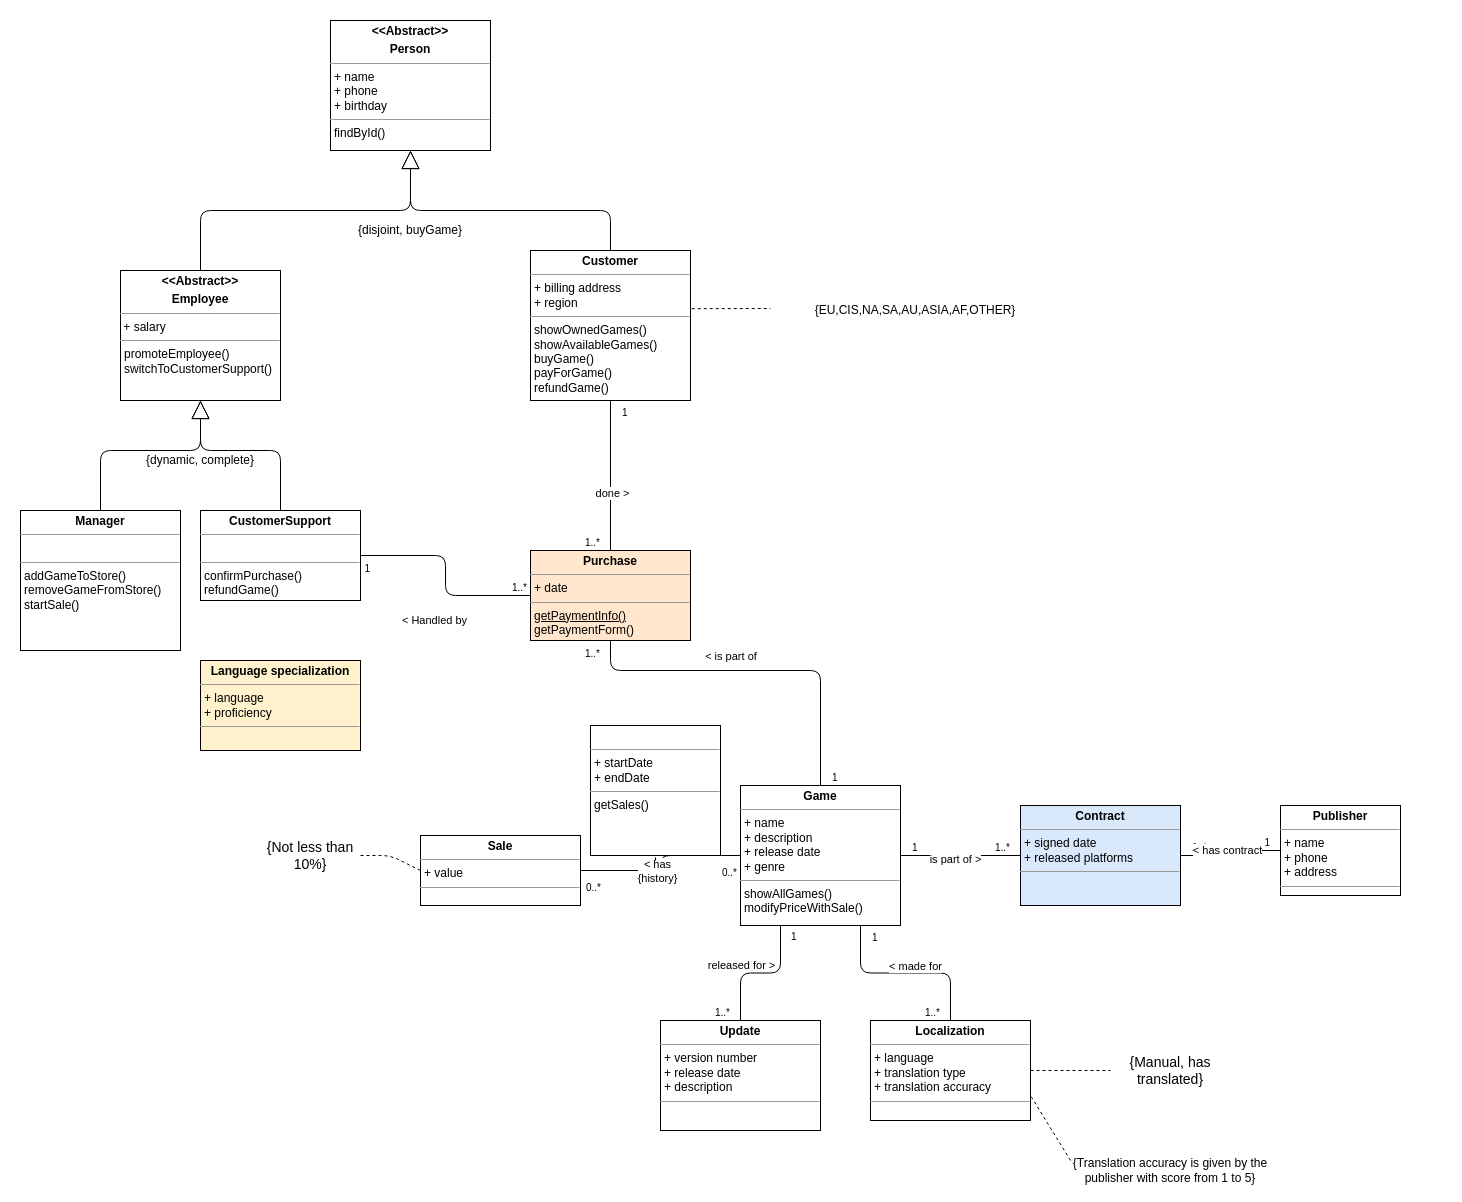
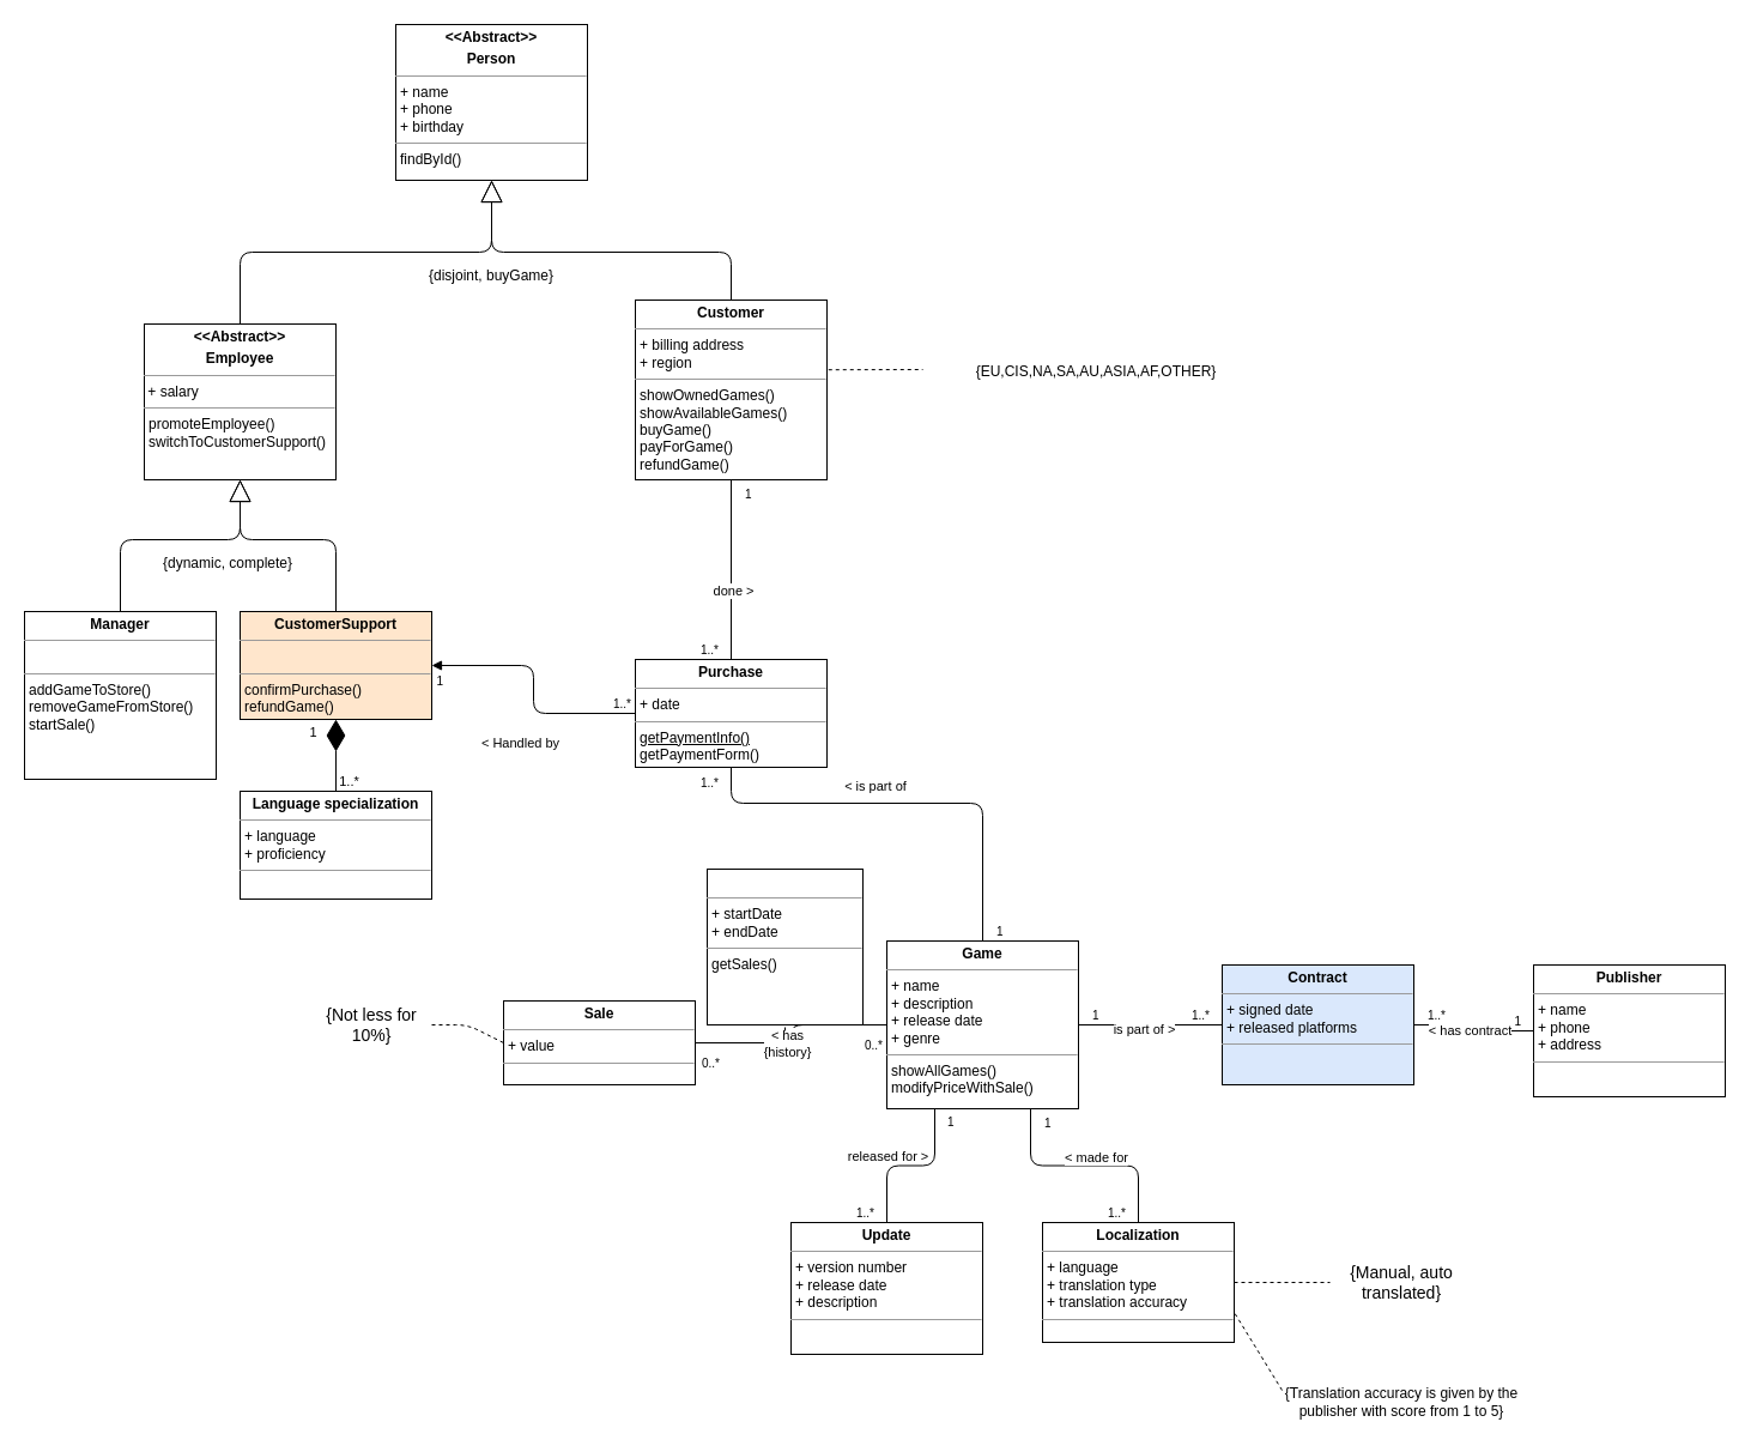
- <mxCell id="60" value="{dynamic, complete}" style="text;html=1;strokeColor=none;fillColor=none;align=center;verticalAlign=middle;whiteSpace=wrap;rounded=0;" parent="1" vertex="1"><mxGeometry x="135" y="450" width="130" height="20" as="geometry" /></mxCell>
+ <mxCell id="60" value="{dynamic, complete}" style="text;html=1;strokeColor=none;fillColor=none;align=center;verticalAlign=middle;whiteSpace=wrap;rounded=0;" parent="1" vertex="1"><mxGeometry x="125" y="460" width="130" height="20" as="geometry" /></mxCell>
- <mxCell id="4" value="&lt;p style=&quot;margin: 0px ; margin-top: 4px ; text-align: center&quot;&gt;&lt;b&gt;CustomerSupport&lt;/b&gt;&lt;/p&gt;&lt;hr size=&quot;1&quot;&gt;&lt;p style=&quot;margin: 0px ; margin-left: 4px&quot;&gt;&lt;br&gt;&lt;/p&gt;&lt;hr size=&quot;1&quot;&gt;&lt;p style=&quot;margin: 0px ; margin-left: 4px&quot;&gt;confirmPurchase()&lt;/p&gt;&lt;p style=&quot;margin: 0px ; margin-left: 4px&quot;&gt;refundGame()&lt;/p&gt;" style="verticalAlign=top;align=left;overflow=fill;fontSize=12;fontFamily=Helvetica;html=1;" parent="1" vertex="1"><mxGeometry x="200" y="510" width="160" height="90" as="geometry" /></mxCell>
+ <mxCell id="4" value="&lt;p style=&quot;margin: 0px ; margin-top: 4px ; text-align: center&quot;&gt;&lt;b&gt;CustomerSupport&lt;/b&gt;&lt;/p&gt;&lt;hr size=&quot;1&quot;&gt;&lt;p style=&quot;margin: 0px ; margin-left: 4px&quot;&gt;&lt;br&gt;&lt;/p&gt;&lt;hr size=&quot;1&quot;&gt;&lt;p style=&quot;margin: 0px ; margin-left: 4px&quot;&gt;confirmPurchase()&lt;/p&gt;&lt;p style=&quot;margin: 0px ; margin-left: 4px&quot;&gt;refundGame()&lt;/p&gt;" style="verticalAlign=top;align=left;overflow=fill;fontSize=12;fontFamily=Helvetica;html=1;fillColor=#ffe6cc;" parent="1" vertex="1"><mxGeometry x="200" y="510" width="160" height="90" as="geometry" /></mxCell>
- <mxCell id="45" value="" style="endArrow=none;html=1;edgeStyle=orthogonalEdgeStyle;exitX=0;exitY=0.5;exitDx=0;exitDy=0;entryX=1;entryY=0.5;entryDx=0;entryDy=0;" parent="1" source="13" target="4" edge="1"><mxGeometry relative="1" as="geometry"><mxPoint x="680" y="640" as="sourcePoint" /><mxPoint x="430" y="510" as="targetPoint" /></mxGeometry></mxCell>
+ <mxCell id="45" value="" style="endArrow=block;html=1;edgeStyle=orthogonalEdgeStyle;exitX=0;exitY=0.5;exitDx=0;exitDy=0;entryX=1;entryY=0.5;entryDx=0;entryDy=0;" parent="1" source="13" target="4" edge="1"><mxGeometry relative="1" as="geometry"><mxPoint x="680" y="640" as="sourcePoint" /><mxPoint x="430" y="510" as="targetPoint" /></mxGeometry></mxCell>
- <mxCell id="13" value="&lt;p style=&quot;margin: 0px ; margin-top: 4px ; text-align: center&quot;&gt;&lt;b&gt;Purchase&lt;/b&gt;&lt;/p&gt;&lt;hr size=&quot;1&quot;&gt;&lt;p style=&quot;margin: 0px ; margin-left: 4px&quot;&gt;+ date&lt;/p&gt;&lt;hr size=&quot;1&quot;&gt;&lt;p style=&quot;margin: 0px 0px 0px 4px&quot;&gt;&lt;u&gt;getPaymentInfo()&lt;/u&gt;&lt;/p&gt;&lt;p style=&quot;margin: 0px 0px 0px 4px&quot;&gt;getPaymentForm()&lt;/p&gt;" style="verticalAlign=top;align=left;overflow=fill;fontSize=12;fontFamily=Helvetica;html=1;fillColor=#ffe6cc;" parent="1" vertex="1"><mxGeometry x="530" y="550" width="160" height="90" as="geometry" /></mxCell>
+ <mxCell id="13" value="&lt;p style=&quot;margin: 0px ; margin-top: 4px ; text-align: center&quot;&gt;&lt;b&gt;Purchase&lt;/b&gt;&lt;/p&gt;&lt;hr size=&quot;1&quot;&gt;&lt;p style=&quot;margin: 0px ; margin-left: 4px&quot;&gt;+ date&lt;/p&gt;&lt;hr size=&quot;1&quot;&gt;&lt;p style=&quot;margin: 0px 0px 0px 4px&quot;&gt;&lt;u&gt;getPaymentInfo()&lt;/u&gt;&lt;/p&gt;&lt;p style=&quot;margin: 0px 0px 0px 4px&quot;&gt;getPaymentForm()&lt;/p&gt;" style="verticalAlign=top;align=left;overflow=fill;fontSize=12;fontFamily=Helvetica;html=1;" parent="1" vertex="1"><mxGeometry x="530" y="550" width="160" height="90" as="geometry" /></mxCell>
+ <mxCell id="32" value="" style="endArrow=diamondThin;endFill=1;endSize=24;html=1;exitX=0.5;exitY=0;exitDx=0;exitDy=0;entryX=0.5;entryY=1;entryDx=0;entryDy=0;" parent="1" source="5" target="4" edge="1"><mxGeometry width="160" relative="1" as="geometry"><mxPoint x="740" y="870" as="sourcePoint" /><mxPoint x="740" y="750" as="targetPoint" /></mxGeometry></mxCell>
+ <mxCell id="33" value="1" style="edgeLabel;html=1;align=center;verticalAlign=middle;resizable=0;points=[];" parent="32" vertex="1" connectable="0"><mxGeometry x="0.355" relative="1" as="geometry"><mxPoint x="-20" y="-8.86" as="offset" /></mxGeometry></mxCell>
+ <mxCell id="34" value="1..*" style="edgeLabel;html=1;align=center;verticalAlign=middle;resizable=0;points=[];" parent="32" vertex="1" connectable="0"><mxGeometry x="-0.759" y="1" relative="1" as="geometry"><mxPoint x="11" y="-1.43" as="offset" /></mxGeometry></mxCell>
- <mxCell id="5" value="&lt;p style=&quot;margin: 0px ; margin-top: 4px ; text-align: center&quot;&gt;&lt;b&gt;Language specialization&lt;/b&gt;&lt;/p&gt;&lt;hr size=&quot;1&quot;&gt;&lt;p style=&quot;margin: 0px ; margin-left: 4px&quot;&gt;+ language&lt;/p&gt;&lt;p style=&quot;margin: 0px ; margin-left: 4px&quot;&gt;+ proficiency&amp;nbsp;&lt;/p&gt;&lt;hr size=&quot;1&quot;&gt;&lt;p style=&quot;margin: 0px ; margin-left: 4px&quot;&gt;&lt;br&gt;&lt;/p&gt;" style="verticalAlign=top;align=left;overflow=fill;fontSize=12;fontFamily=Helvetica;html=1;fillColor=#fff2cc;" parent="1" vertex="1"><mxGeometry x="200" y="660" width="160" height="90" as="geometry" /></mxCell>
+ <mxCell id="5" value="&lt;p style=&quot;margin: 0px ; margin-top: 4px ; text-align: center&quot;&gt;&lt;b&gt;Language specialization&lt;/b&gt;&lt;/p&gt;&lt;hr size=&quot;1&quot;&gt;&lt;p style=&quot;margin: 0px ; margin-left: 4px&quot;&gt;+ language&lt;/p&gt;&lt;p style=&quot;margin: 0px ; margin-left: 4px&quot;&gt;+ proficiency&amp;nbsp;&lt;/p&gt;&lt;hr size=&quot;1&quot;&gt;&lt;p style=&quot;margin: 0px ; margin-left: 4px&quot;&gt;&lt;br&gt;&lt;/p&gt;" style="verticalAlign=top;align=left;overflow=fill;fontSize=12;fontFamily=Helvetica;html=1;" parent="1" vertex="1"><mxGeometry x="200" y="660" width="160" height="90" as="geometry" /></mxCell>
- <mxCell id="9" value="&lt;p style=&quot;margin: 0px ; margin-top: 4px ; text-align: center&quot;&gt;&lt;b&gt;Publisher&lt;/b&gt;&lt;/p&gt;&lt;hr size=&quot;1&quot;&gt;&lt;p style=&quot;margin: 0px ; margin-left: 4px&quot;&gt;+ name&lt;/p&gt;&lt;p style=&quot;margin: 0px ; margin-left: 4px&quot;&gt;+ phone&lt;/p&gt;&lt;p style=&quot;margin: 0px ; margin-left: 4px&quot;&gt;+ address&lt;/p&gt;&lt;hr size=&quot;1&quot;&gt;&lt;p style=&quot;margin: 0px ; margin-left: 4px&quot;&gt;&lt;br&gt;&lt;/p&gt;" style="verticalAlign=top;align=left;overflow=fill;fontSize=12;fontFamily=Helvetica;html=1;" parent="1" vertex="1"><mxGeometry x="1280" y="805" width="120" height="90" as="geometry" /></mxCell>
+ <mxCell id="9" value="&lt;p style=&quot;margin: 0px ; margin-top: 4px ; text-align: center&quot;&gt;&lt;b&gt;Publisher&lt;/b&gt;&lt;/p&gt;&lt;hr size=&quot;1&quot;&gt;&lt;p style=&quot;margin: 0px ; margin-left: 4px&quot;&gt;+ name&lt;/p&gt;&lt;p style=&quot;margin: 0px ; margin-left: 4px&quot;&gt;+ phone&lt;/p&gt;&lt;p style=&quot;margin: 0px ; margin-left: 4px&quot;&gt;+ address&lt;/p&gt;&lt;hr size=&quot;1&quot;&gt;&lt;p style=&quot;margin: 0px ; margin-left: 4px&quot;&gt;&lt;br&gt;&lt;/p&gt;" style="verticalAlign=top;align=left;overflow=fill;fontSize=12;fontFamily=Helvetica;html=1;" parent="1" vertex="1"><mxGeometry x="1280" y="805" width="160" height="110" as="geometry" /></mxCell>
- <mxCell id="57" value="&lt;font style=&quot;font-size: 14px&quot;&gt;{Not less than 10%}&lt;/font&gt;" style="text;html=1;strokeColor=none;fillColor=none;align=center;verticalAlign=middle;whiteSpace=wrap;rounded=0;" parent="1" vertex="1"><mxGeometry x="260" y="845" width="100" height="20" as="geometry" /></mxCell>
+ <mxCell id="57" value="&lt;font style=&quot;font-size: 14px&quot;&gt;{Not less for 10%}&lt;/font&gt;" style="text;html=1;strokeColor=none;fillColor=none;align=center;verticalAlign=middle;whiteSpace=wrap;rounded=0;" parent="1" vertex="1"><mxGeometry x="260" y="845" width="100" height="20" as="geometry" /></mxCell>
- <mxCell id="59" value="&lt;font style=&quot;font-size: 14px&quot;&gt;{Manual, has translated}&lt;/font&gt;" style="text;html=1;strokeColor=none;fillColor=none;align=center;verticalAlign=middle;whiteSpace=wrap;rounded=0;" parent="1" vertex="1"><mxGeometry x="1100" y="1060" width="140" height="20" as="geometry" /></mxCell>
+ <mxCell id="59" value="&lt;font style=&quot;font-size: 14px&quot;&gt;{Manual, auto translated}&lt;/font&gt;" style="text;html=1;strokeColor=none;fillColor=none;align=center;verticalAlign=middle;whiteSpace=wrap;rounded=0;" parent="1" vertex="1"><mxGeometry x="1100" y="1060" width="140" height="20" as="geometry" /></mxCell>
